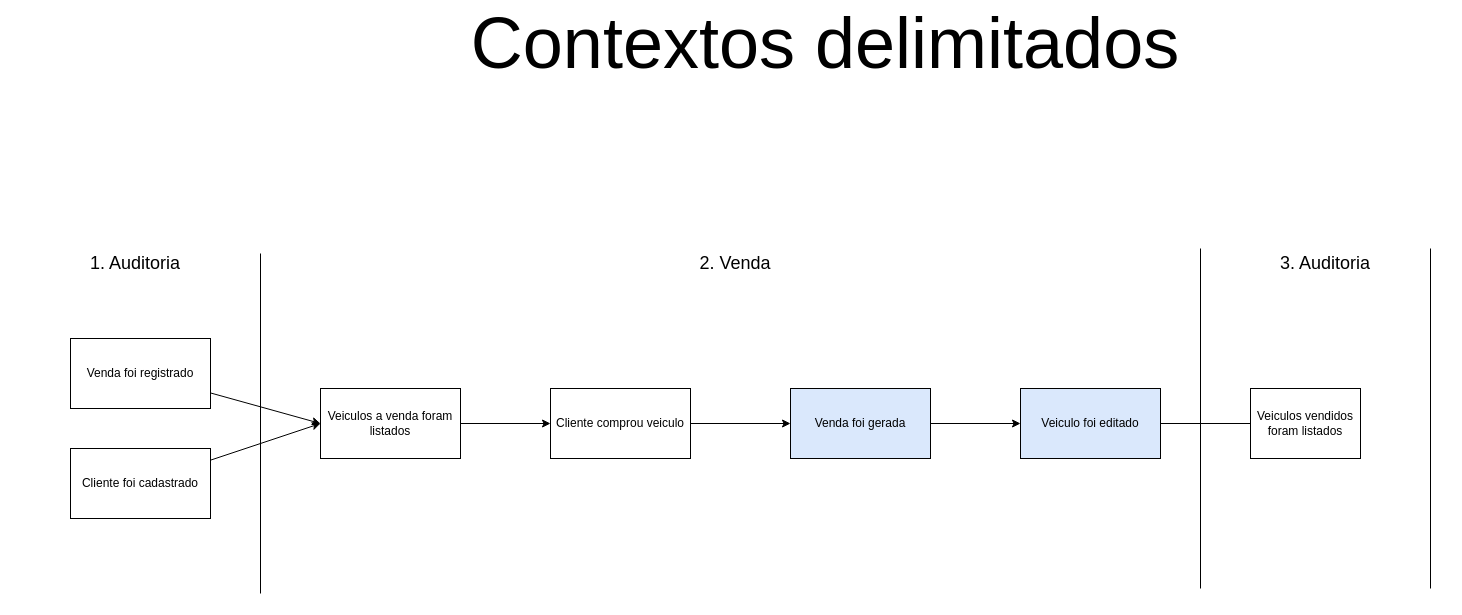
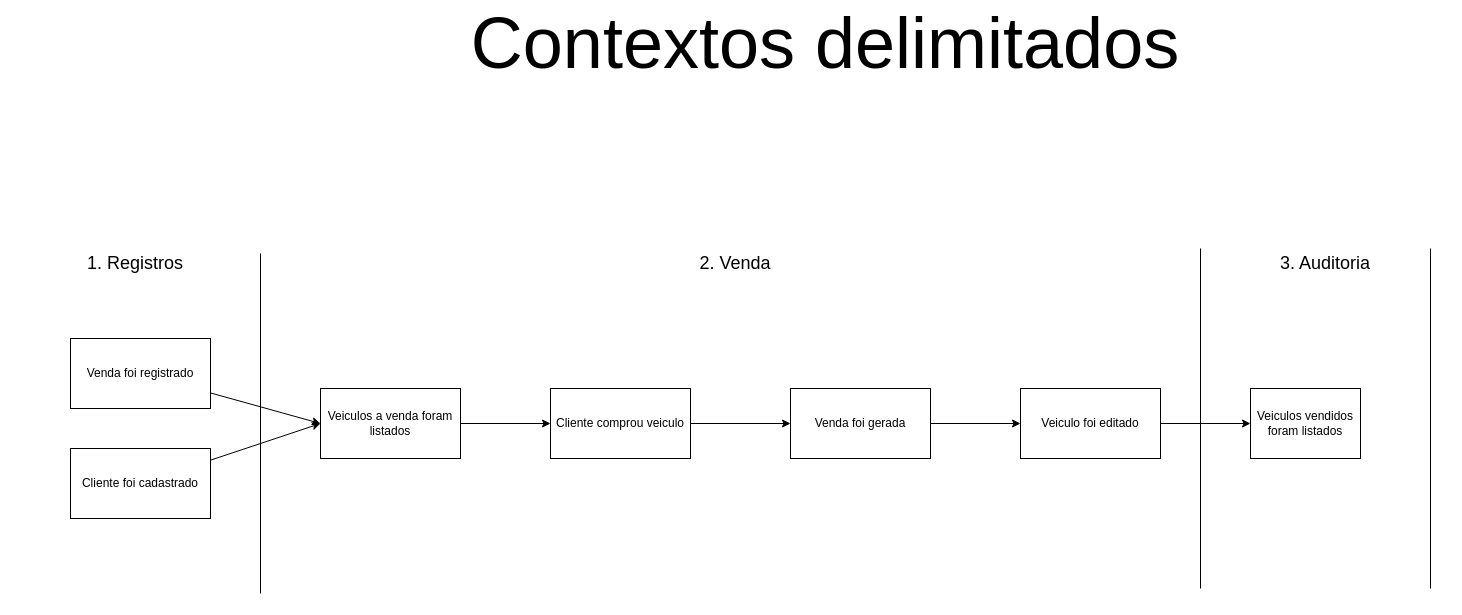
- <mxCell id="19" value="1. Auditoria" style="text;html=1;strokeColor=none;fillColor=none;align=center;verticalAlign=middle;whiteSpace=wrap;rounded=0;fontSize=18;" parent="1" vertex="1"><mxGeometry x="20" y="240" width="230" height="30" as="geometry" /></mxCell>
+ <mxCell id="19" value="1. Registros" style="text;html=1;strokeColor=none;fillColor=none;align=center;verticalAlign=middle;whiteSpace=wrap;rounded=0;fontSize=18;" parent="1" vertex="1"><mxGeometry x="20" y="240" width="230" height="30" as="geometry" /></mxCell>
- <mxCell id="11" value="Venda foi gerada" style="rounded=0;whiteSpace=wrap;html=1;fillColor=#dae8fc;" parent="1" vertex="1"><mxGeometry x="790" y="380" width="140" height="70" as="geometry" /></mxCell>
+ <mxCell id="11" value="Venda foi gerada" style="rounded=0;whiteSpace=wrap;html=1;" parent="1" vertex="1"><mxGeometry x="790" y="380" width="140" height="70" as="geometry" /></mxCell>
- <mxCell id="13" value="Veiculo foi editado" style="rounded=0;whiteSpace=wrap;html=1;fillColor=#dae8fc;" parent="1" vertex="1"><mxGeometry x="1020" y="380" width="140" height="70" as="geometry" /></mxCell>
+ <mxCell id="13" value="Veiculo foi editado" style="rounded=0;whiteSpace=wrap;html=1;" parent="1" vertex="1"><mxGeometry x="1020" y="380" width="140" height="70" as="geometry" /></mxCell>
- <mxCell id="12" style="edgeStyle=none;html=1;entryX=0;entryY=0.5;entryDx=0;entryDy=0;endArrow=none;" parent="1" source="13" target="16" edge="1"><mxGeometry relative="1" as="geometry" /></mxCell>
+ <mxCell id="12" style="edgeStyle=none;html=1;entryX=0;entryY=0.5;entryDx=0;entryDy=0;" parent="1" source="13" target="16" edge="1"><mxGeometry relative="1" as="geometry" /></mxCell>
